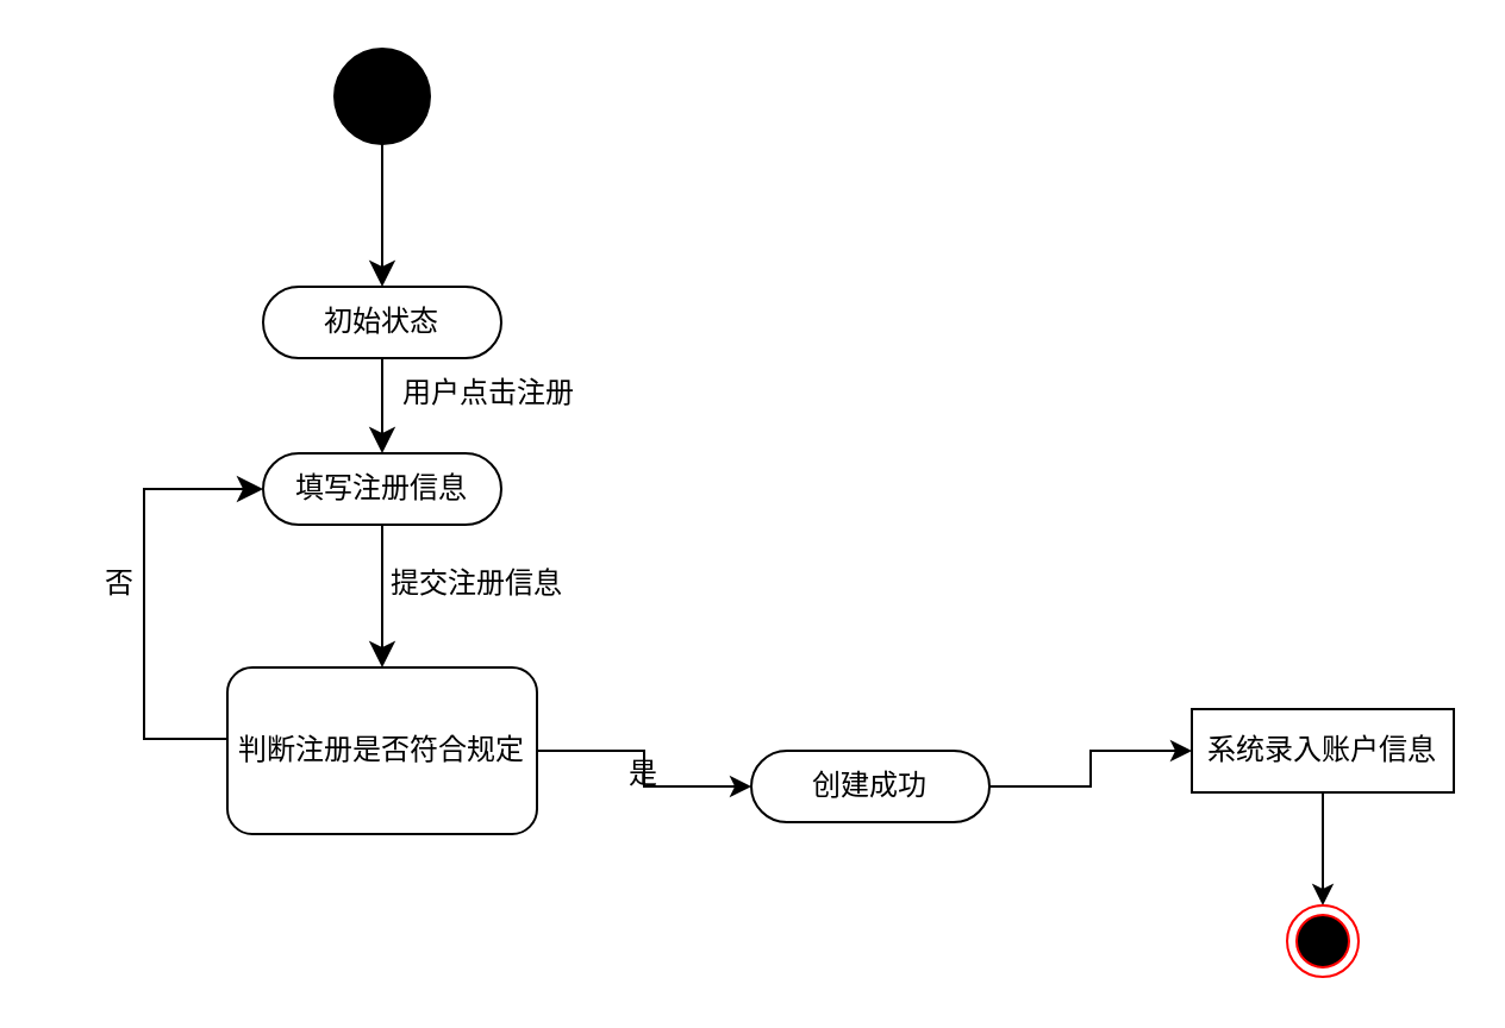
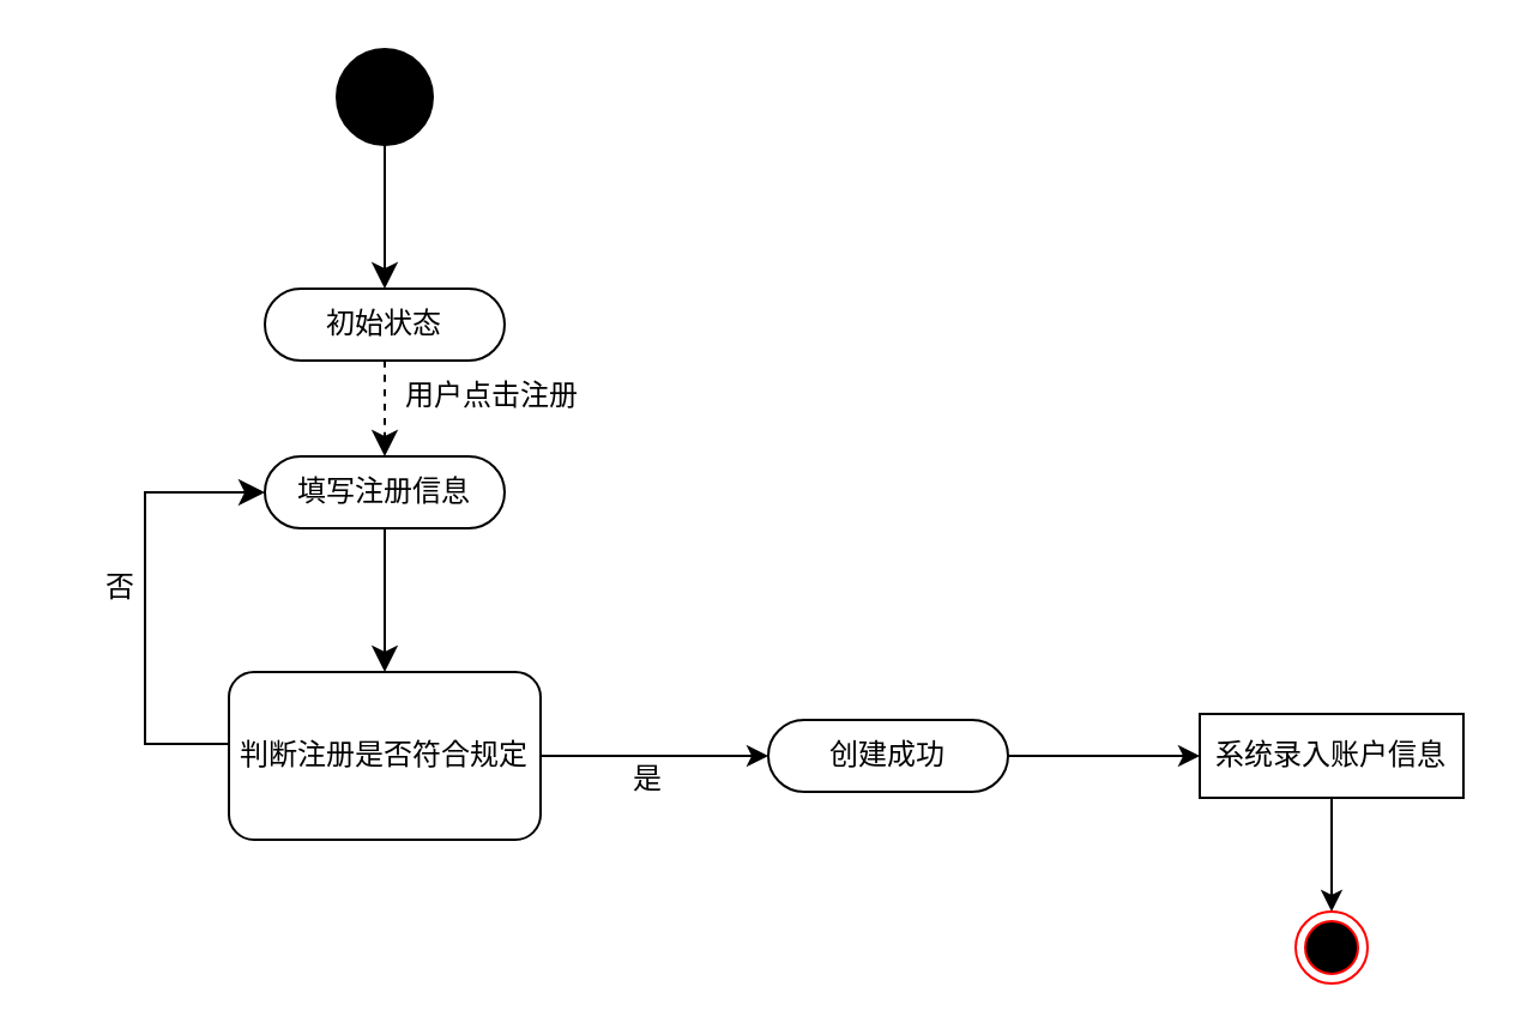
- <mxCell id="4" style="edgeStyle=none;curved=1;rounded=0;orthogonalLoop=1;jettySize=auto;html=1;exitX=0.5;exitY=1;exitDx=0;exitDy=0;fontSize=12;startSize=8;endSize=8;" edge="1" parent="1" source="5" target="8"><mxGeometry relative="1" as="geometry" /></mxCell>
+ <mxCell id="4" style="edgeStyle=none;curved=1;rounded=0;orthogonalLoop=1;jettySize=auto;html=1;exitX=0.5;exitY=1;exitDx=0;exitDy=0;fontSize=12;startSize=8;endSize=8;dashed=1;" edge="1" parent="1" source="5" target="8"><mxGeometry relative="1" as="geometry" /></mxCell>
- <mxCell id="15" value="提交注册信息" style="text;strokeColor=none;align=center;fillColor=none;html=1;verticalAlign=middle;whiteSpace=wrap;rounded=0;" vertex="1" parent="1"><mxGeometry x="140" y="230" width="120" height="30" as="geometry" /></mxCell>
- <mxCell id="13" value="创建成功" style="rounded=1;whiteSpace=wrap;html=1;shadow=0;comic=0;labelBackgroundColor=none;strokeWidth=1;fontFamily=Verdana;fontSize=12;align=center;arcSize=50;" vertex="1" parent="1"><mxGeometry x="315" y="315" width="100" height="30" as="geometry" /></mxCell>
+ <mxCell id="13" value="创建成功" style="rounded=1;whiteSpace=wrap;html=1;shadow=0;comic=0;labelBackgroundColor=none;strokeWidth=1;fontFamily=Verdana;fontSize=12;align=center;arcSize=50;" vertex="1" parent="1"><mxGeometry x="320" y="300" width="100" height="30" as="geometry" /></mxCell>
